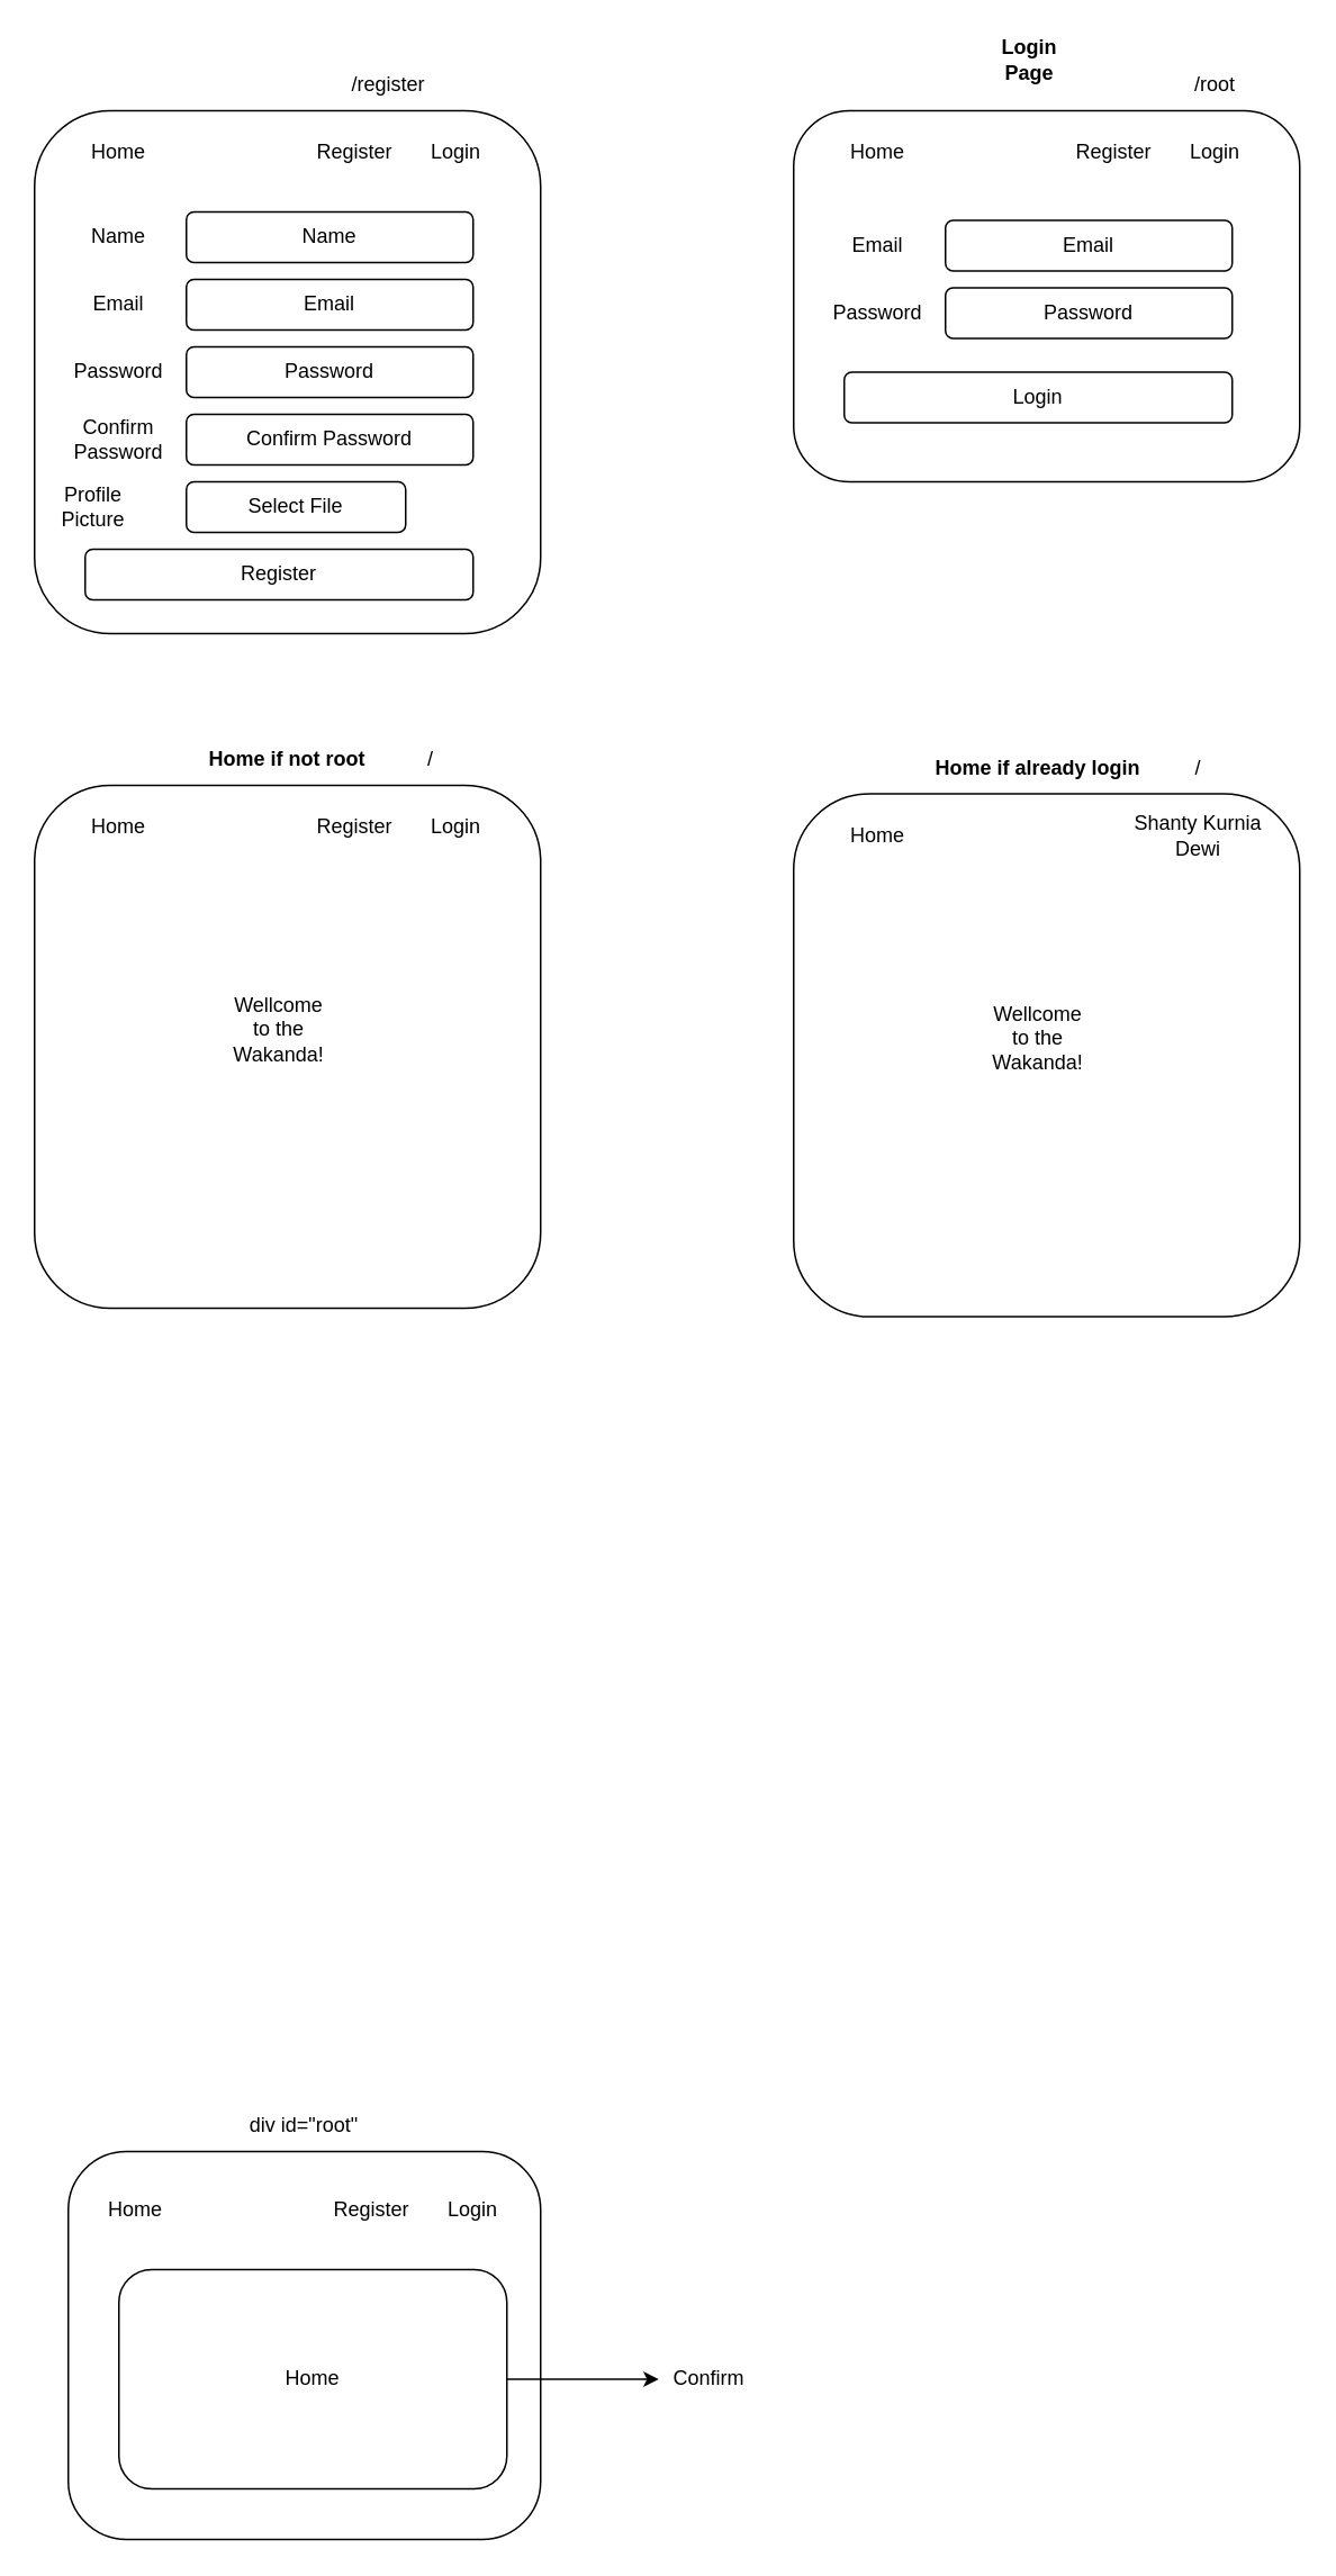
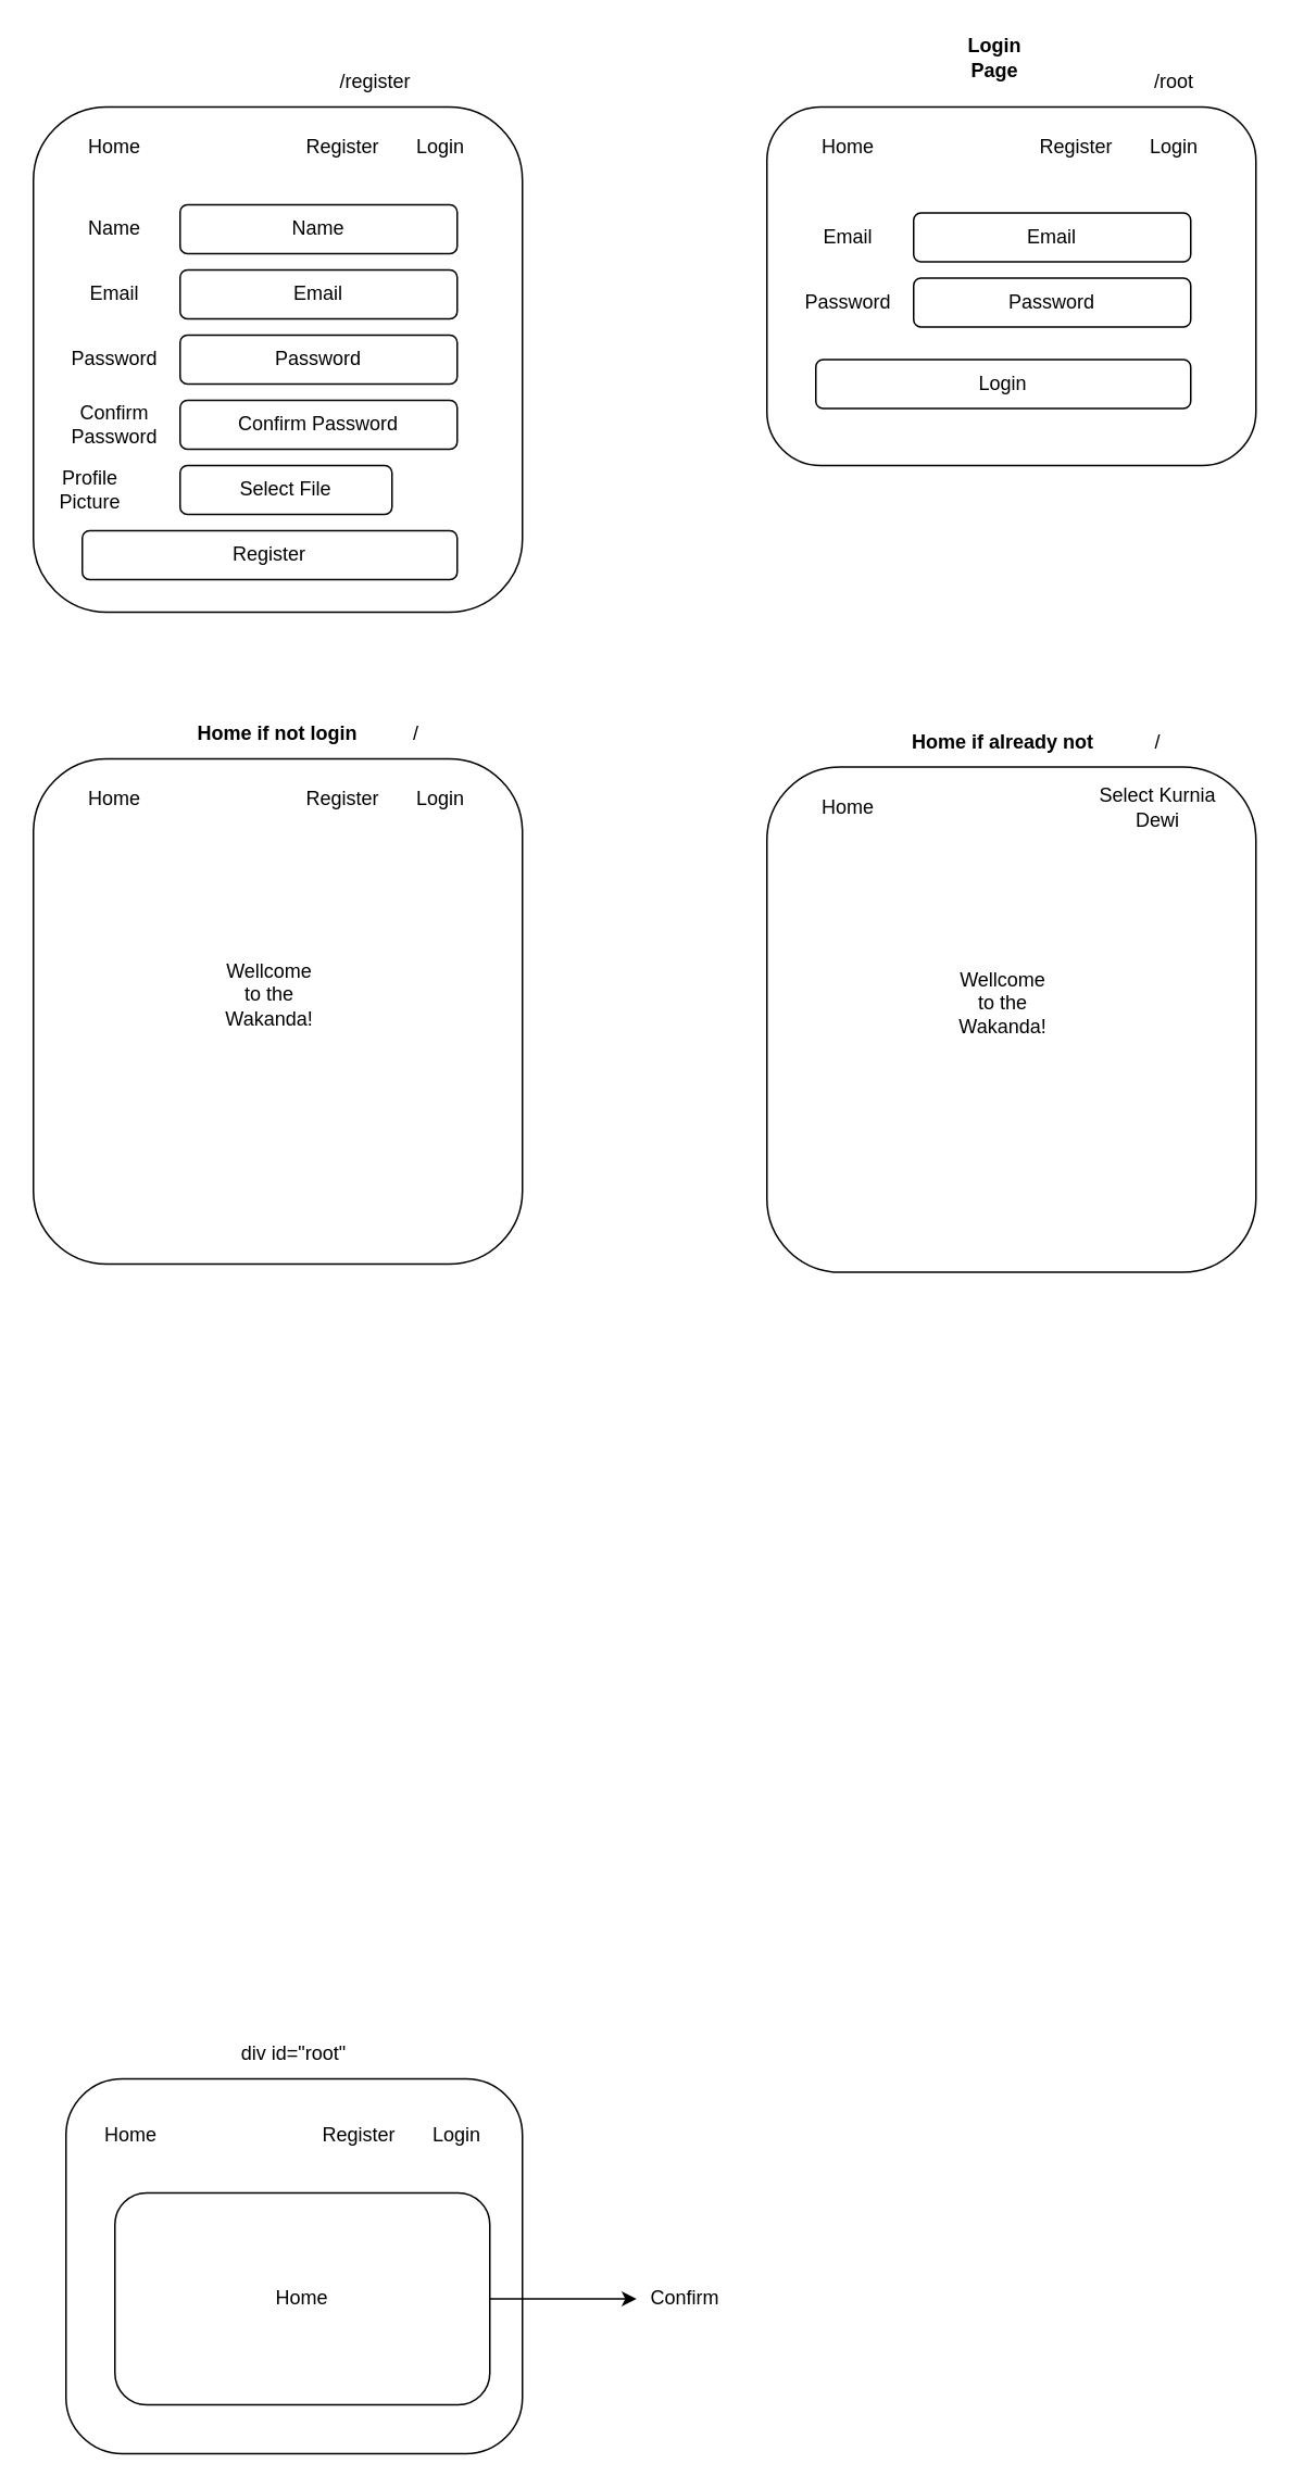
- <mxCell id="31" value="Home if not root" style="text;html=1;align=center;verticalAlign=middle;whiteSpace=wrap;rounded=0;fontStyle=1" vertex="1" parent="1"><mxGeometry x="115" y="435" width="110" height="30" as="geometry" /></mxCell>
+ <mxCell id="31" value="Home if not login" style="text;html=1;align=center;verticalAlign=middle;whiteSpace=wrap;rounded=0;fontStyle=1" vertex="1" parent="1"><mxGeometry x="115" y="435" width="110" height="30" as="geometry" /></mxCell>
- <mxCell id="36" value="Home if already login" style="text;html=1;align=center;verticalAlign=middle;whiteSpace=wrap;rounded=0;fontStyle=1" vertex="1" parent="1"><mxGeometry x="545" y="440" width="140" height="30" as="geometry" /></mxCell>
+ <mxCell id="36" value="Home if already not" style="text;html=1;align=center;verticalAlign=middle;whiteSpace=wrap;rounded=0;fontStyle=1" vertex="1" parent="1"><mxGeometry x="545" y="440" width="140" height="30" as="geometry" /></mxCell>
- <mxCell id="35" value="Shanty Kurnia Dewi" style="text;html=1;align=center;verticalAlign=middle;whiteSpace=wrap;rounded=0;" vertex="1" parent="1"><mxGeometry x="670" y="480" width="80" height="30" as="geometry" /></mxCell>
+ <mxCell id="35" value="Select Kurnia Dewi" style="text;html=1;align=center;verticalAlign=middle;whiteSpace=wrap;rounded=0;" vertex="1" parent="1"><mxGeometry x="670" y="480" width="80" height="30" as="geometry" /></mxCell>
